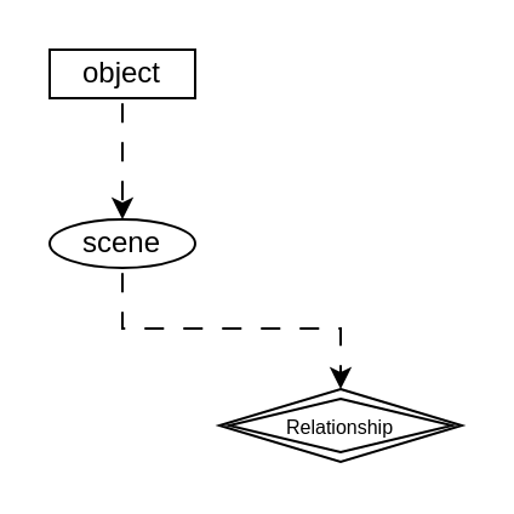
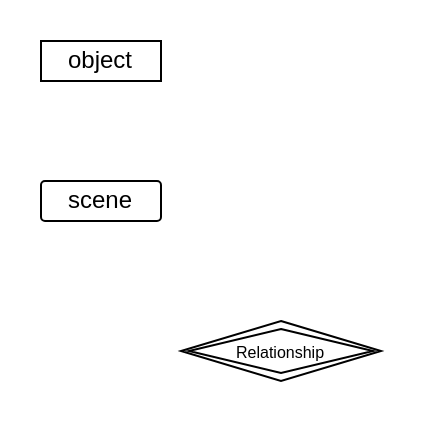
- <mxCell id="5" style="edgeStyle=orthogonalEdgeStyle;rounded=0;orthogonalLoop=1;jettySize=auto;html=1;exitX=0.5;exitY=1;exitDx=0;exitDy=0;entryX=0.5;entryY=0;entryDx=0;entryDy=0;flowAnimation=1;" edge="1" parent="2" source="3" target="4"><mxGeometry relative="1" as="geometry"><Array as="points"><mxPoint x="30" y="60" /></Array></mxGeometry></mxCell>
- <mxCell id="4" value="scene" style="ellipse;arcSize=10;whiteSpace=wrap;html=1;align=center;" vertex="1" parent="2"><mxGeometry y="70" width="60" height="20" as="geometry" /></mxCell>
+ <mxCell id="4" value="scene" style="rounded=1;arcSize=10;whiteSpace=wrap;html=1;align=center;" vertex="1" parent="2"><mxGeometry y="70" width="60" height="20" as="geometry" /></mxCell>
- <mxCell id="7" style="edgeStyle=orthogonalEdgeStyle;rounded=0;orthogonalLoop=1;jettySize=auto;html=1;exitX=0.5;exitY=1;exitDx=0;exitDy=0;entryX=0.5;entryY=0;entryDx=0;entryDy=0;noJump=0;flowAnimation=1;" edge="1" parent="2" source="4" target="6"><mxGeometry relative="1" as="geometry" /></mxCell>
